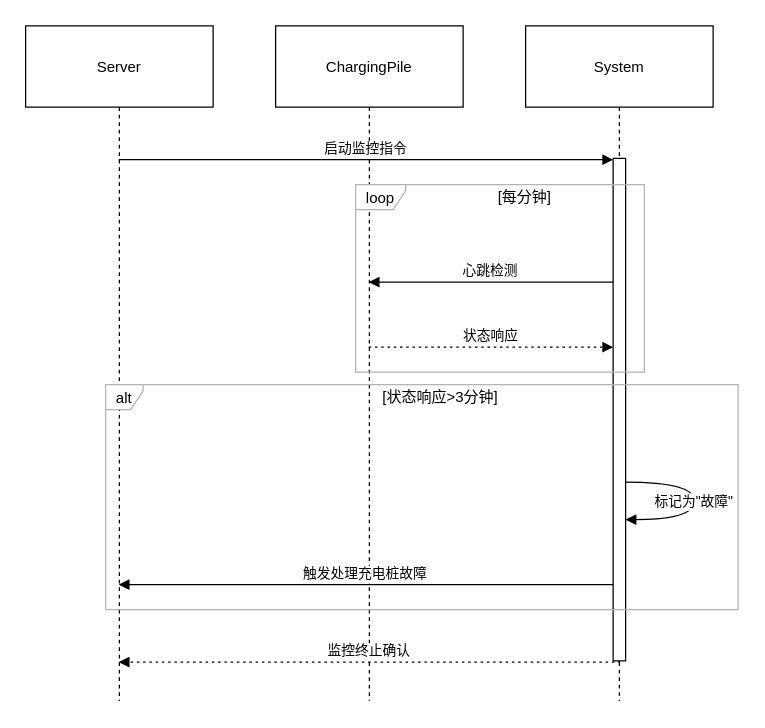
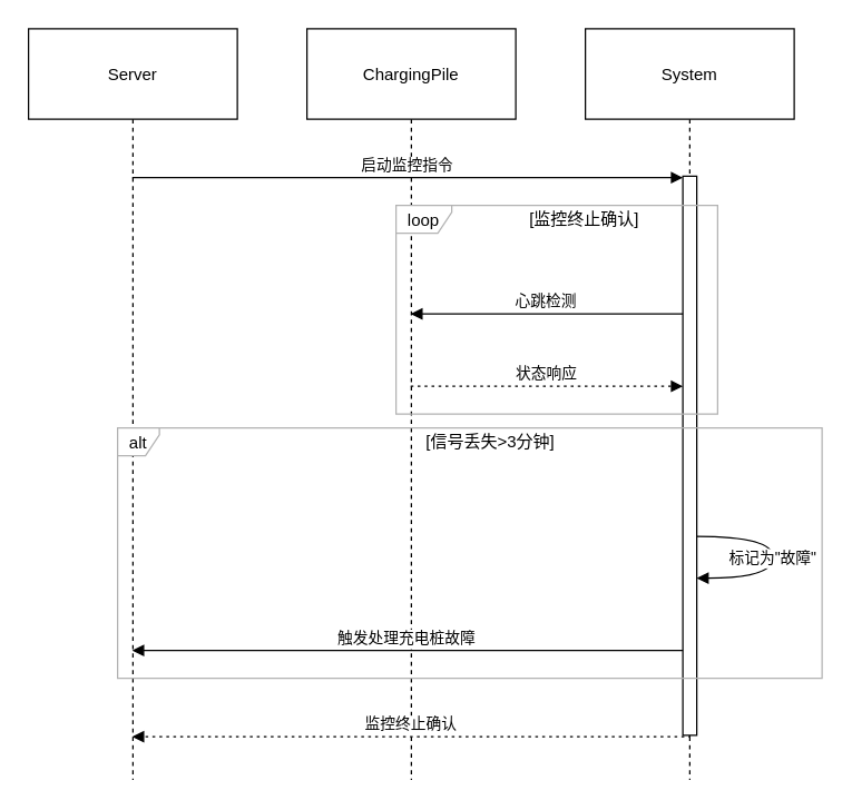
- <mxCell id="7" value="[每分钟]" style="text;strokeColor=none;fillColor=none;align=center;verticalAlign=middle;whiteSpace=wrap;" vertex="1" parent="6"><mxGeometry x="40" width="191" height="20" as="geometry" /></mxCell>
+ <mxCell id="7" value="[监控终止确认]" style="text;strokeColor=none;fillColor=none;align=center;verticalAlign=middle;whiteSpace=wrap;" vertex="1" parent="6"><mxGeometry x="40" width="191" height="20" as="geometry" /></mxCell>
- <mxCell id="9" value="[状态响应&gt;3分钟]" style="text;strokeColor=none;fillColor=none;align=center;verticalAlign=middle;whiteSpace=wrap;" vertex="1" parent="8"><mxGeometry x="30" width="476" height="20" as="geometry" /></mxCell>
+ <mxCell id="9" value="[信号丢失&gt;3分钟]" style="text;strokeColor=none;fillColor=none;align=center;verticalAlign=middle;whiteSpace=wrap;" vertex="1" parent="8"><mxGeometry x="30" width="476" height="20" as="geometry" /></mxCell>
